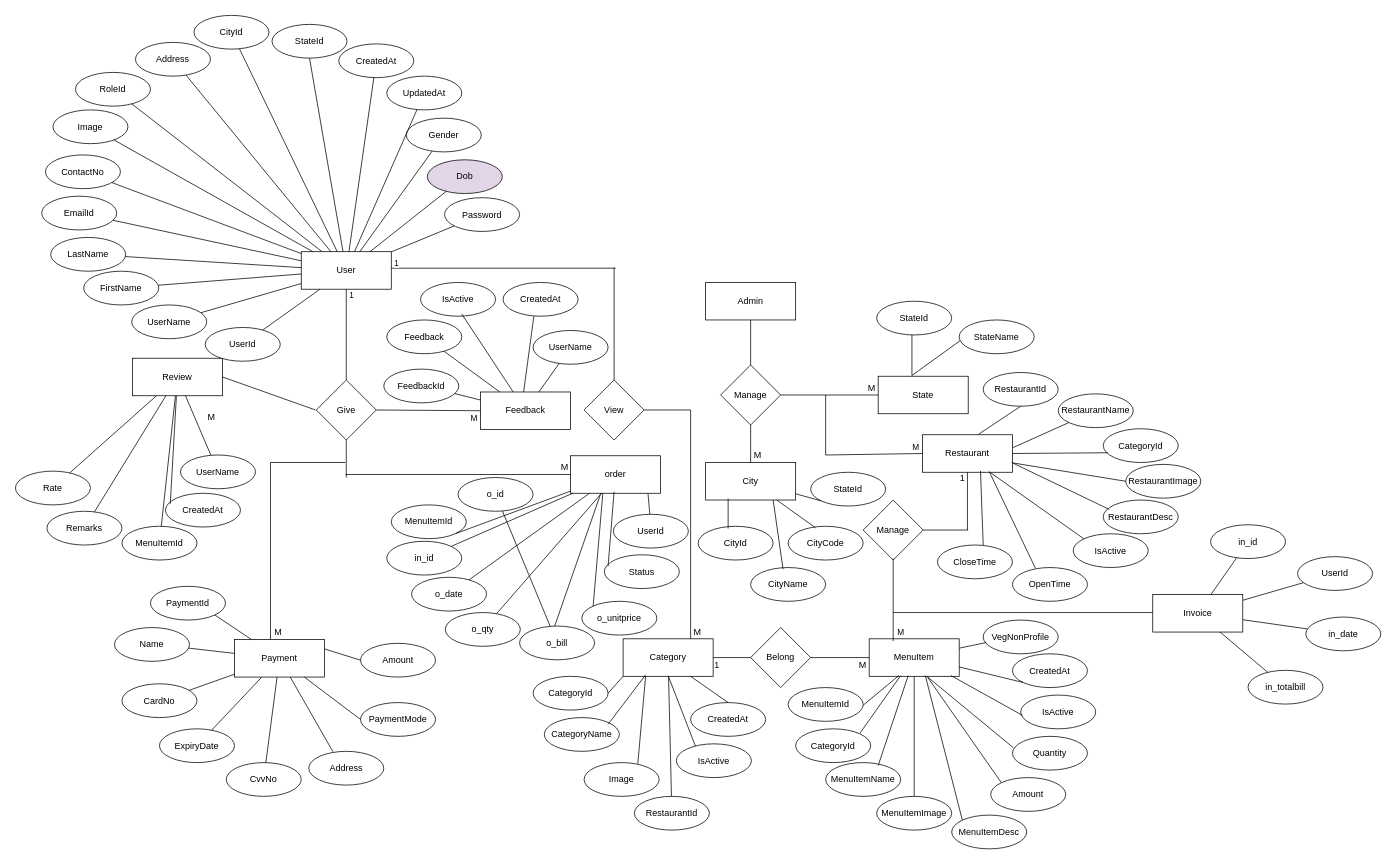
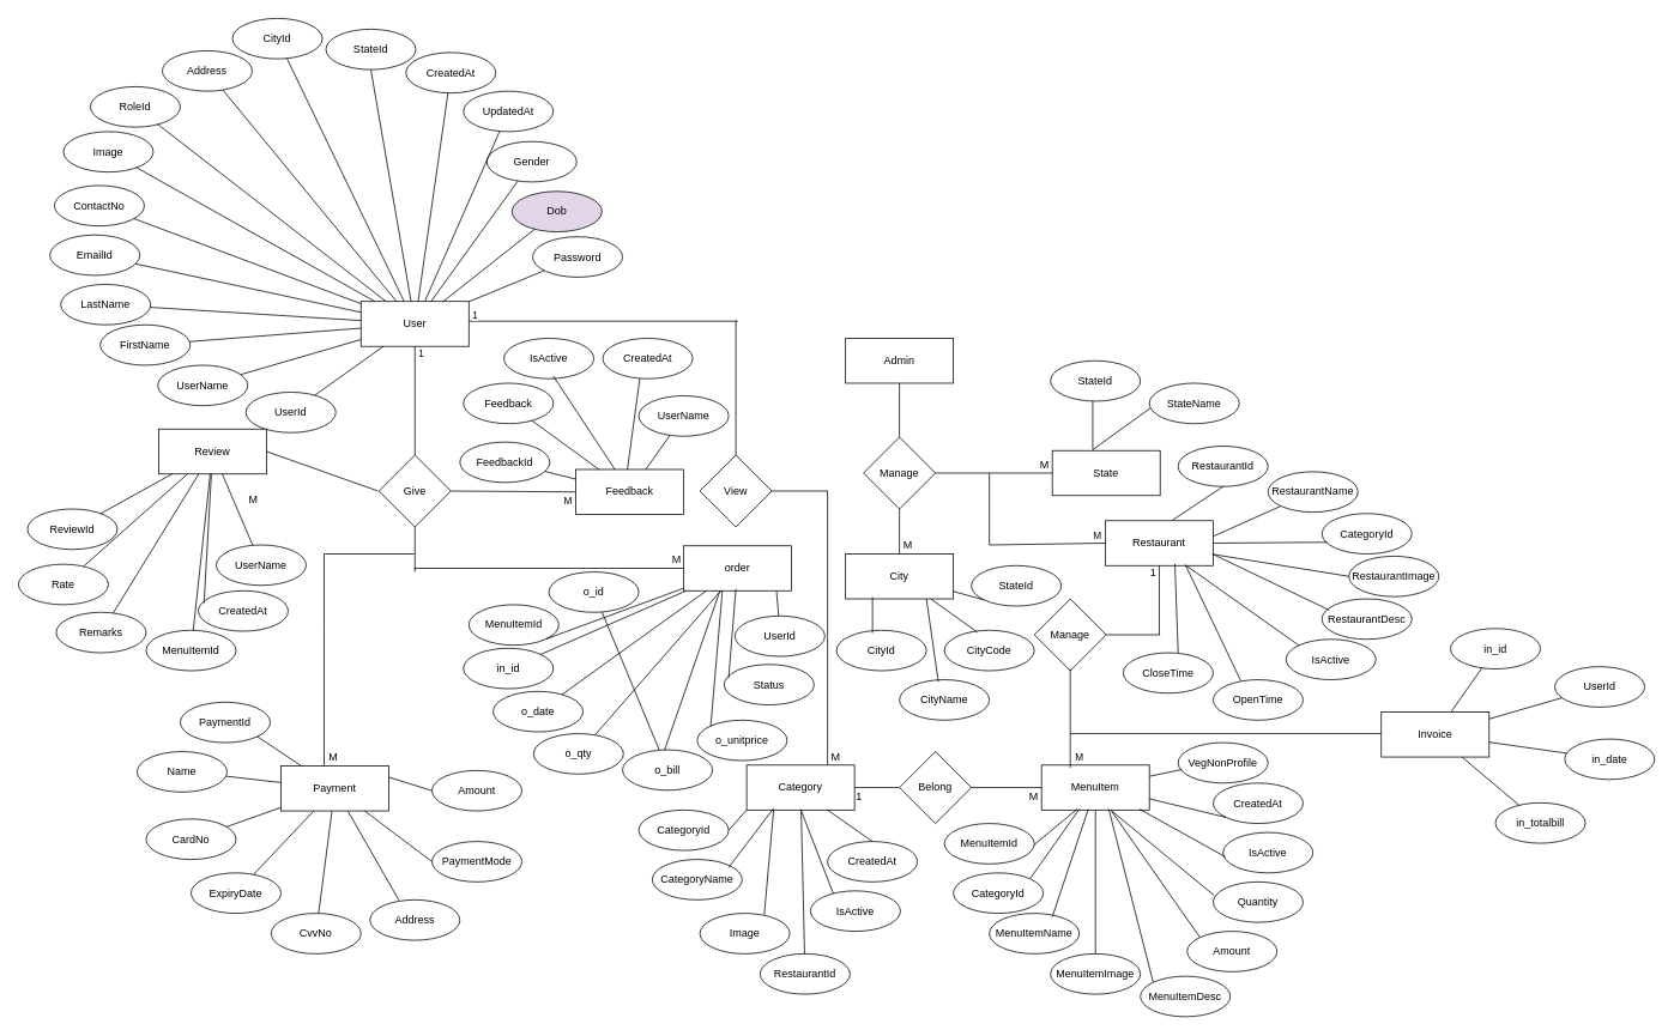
+ <mxCell id="149" value="" style="endArrow=none;html=1;rounded=0;" parent="1" source="143" target="7" edge="1"><mxGeometry width="50" height="50" relative="1" as="geometry"><mxPoint x="570" y="626" as="sourcePoint" /><mxPoint x="620" y="576" as="targetPoint" /></mxGeometry></mxCell>
+ <mxCell id="143" value="ReviewId" style="ellipse;whiteSpace=wrap;html=1;" parent="1" vertex="1"><mxGeometry x="30" y="566" width="100" height="45" as="geometry" /></mxCell>
